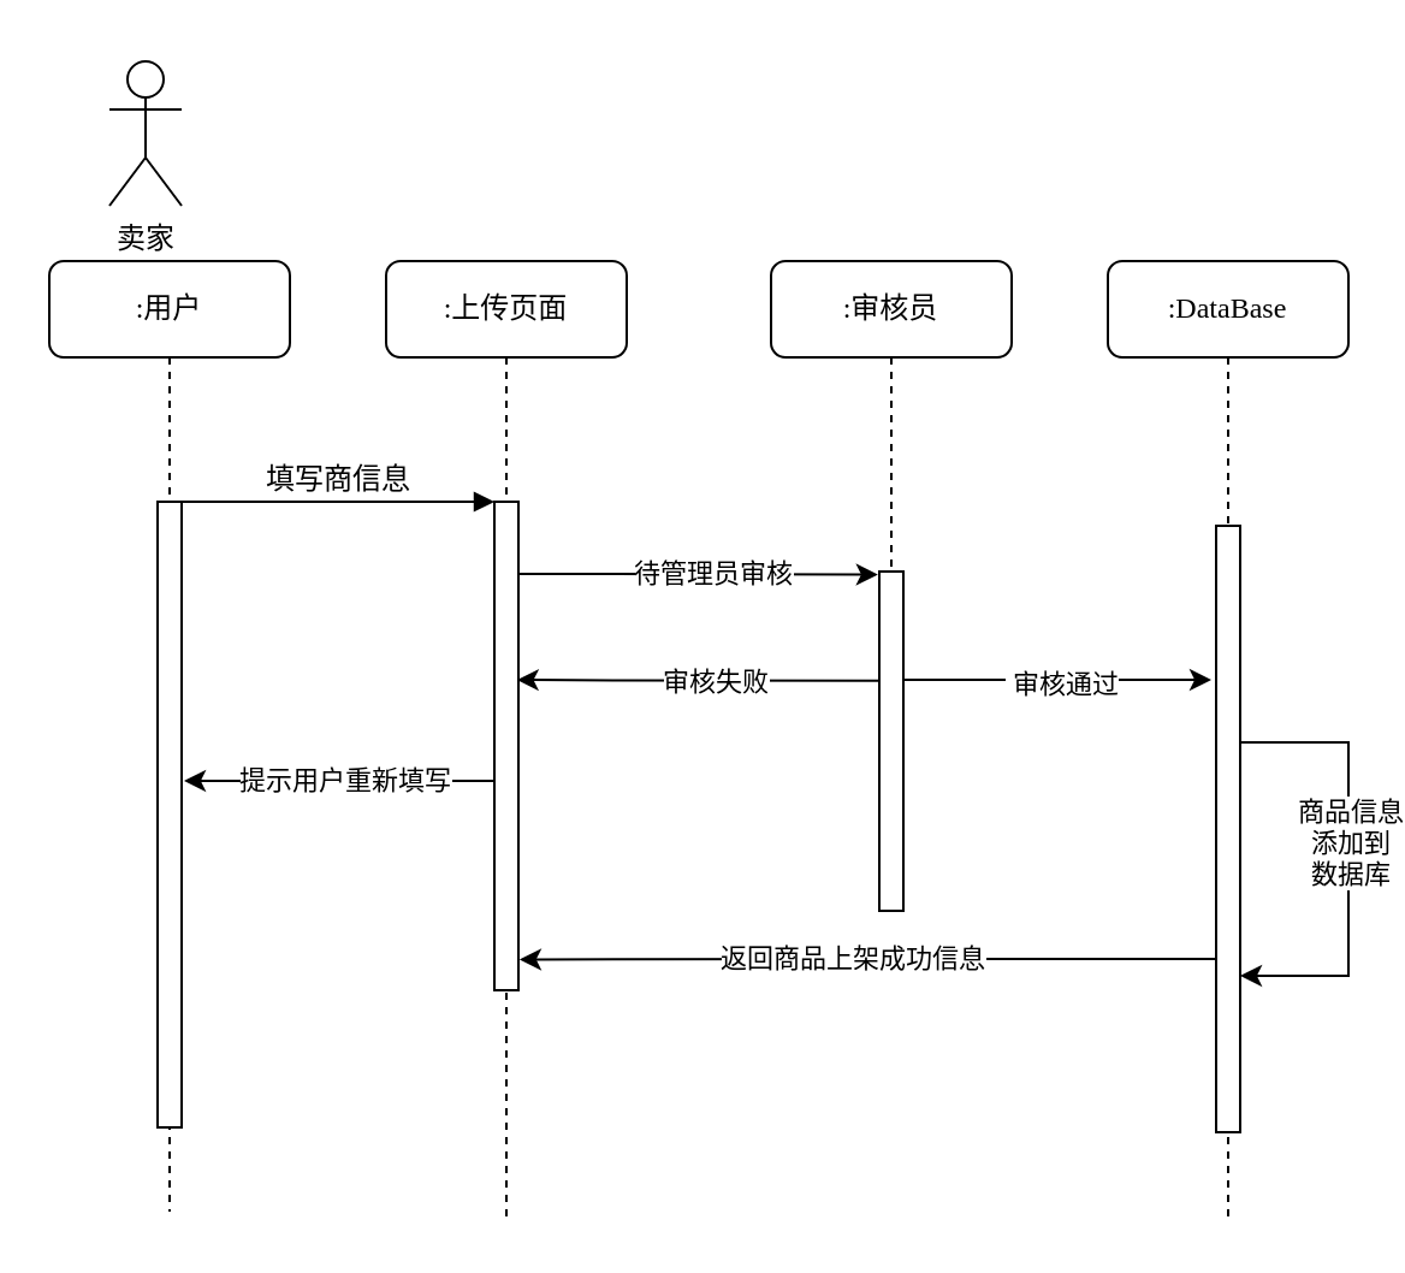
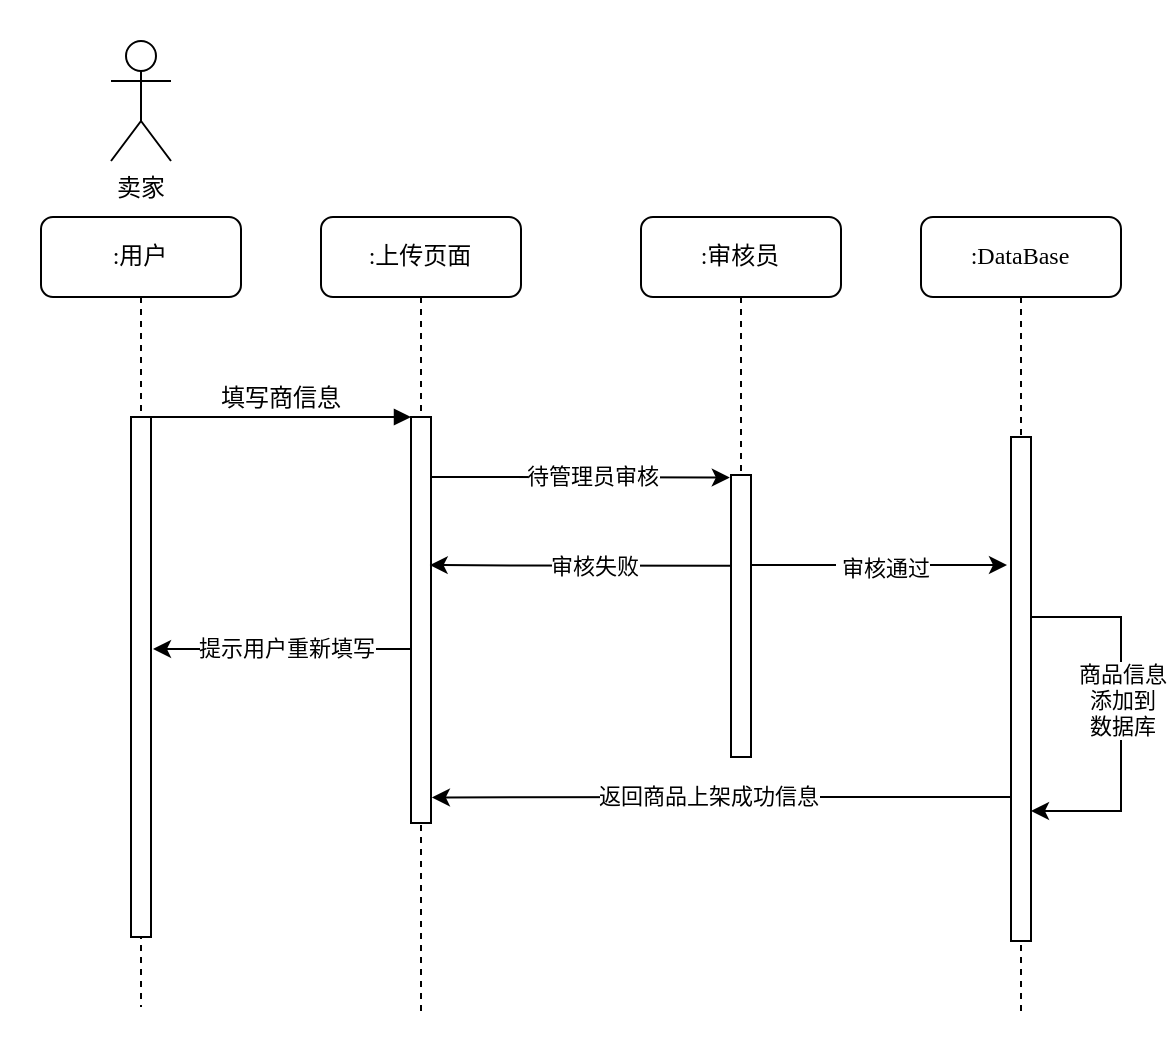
- <mxCell id="13" value="卖家" style="shape=umlActor;verticalLabelPosition=bottom;verticalAlign=top;html=1;outlineConnect=0;" parent="1" vertex="1"><mxGeometry x="45" y="25" width="30" height="60" as="geometry" /></mxCell>
+ <mxCell id="13" value="卖家" style="shape=umlActor;verticalLabelPosition=bottom;verticalAlign=top;html=1;outlineConnect=0;" parent="1" vertex="1"><mxGeometry x="55" y="20" width="30" height="60" as="geometry" /></mxCell>
